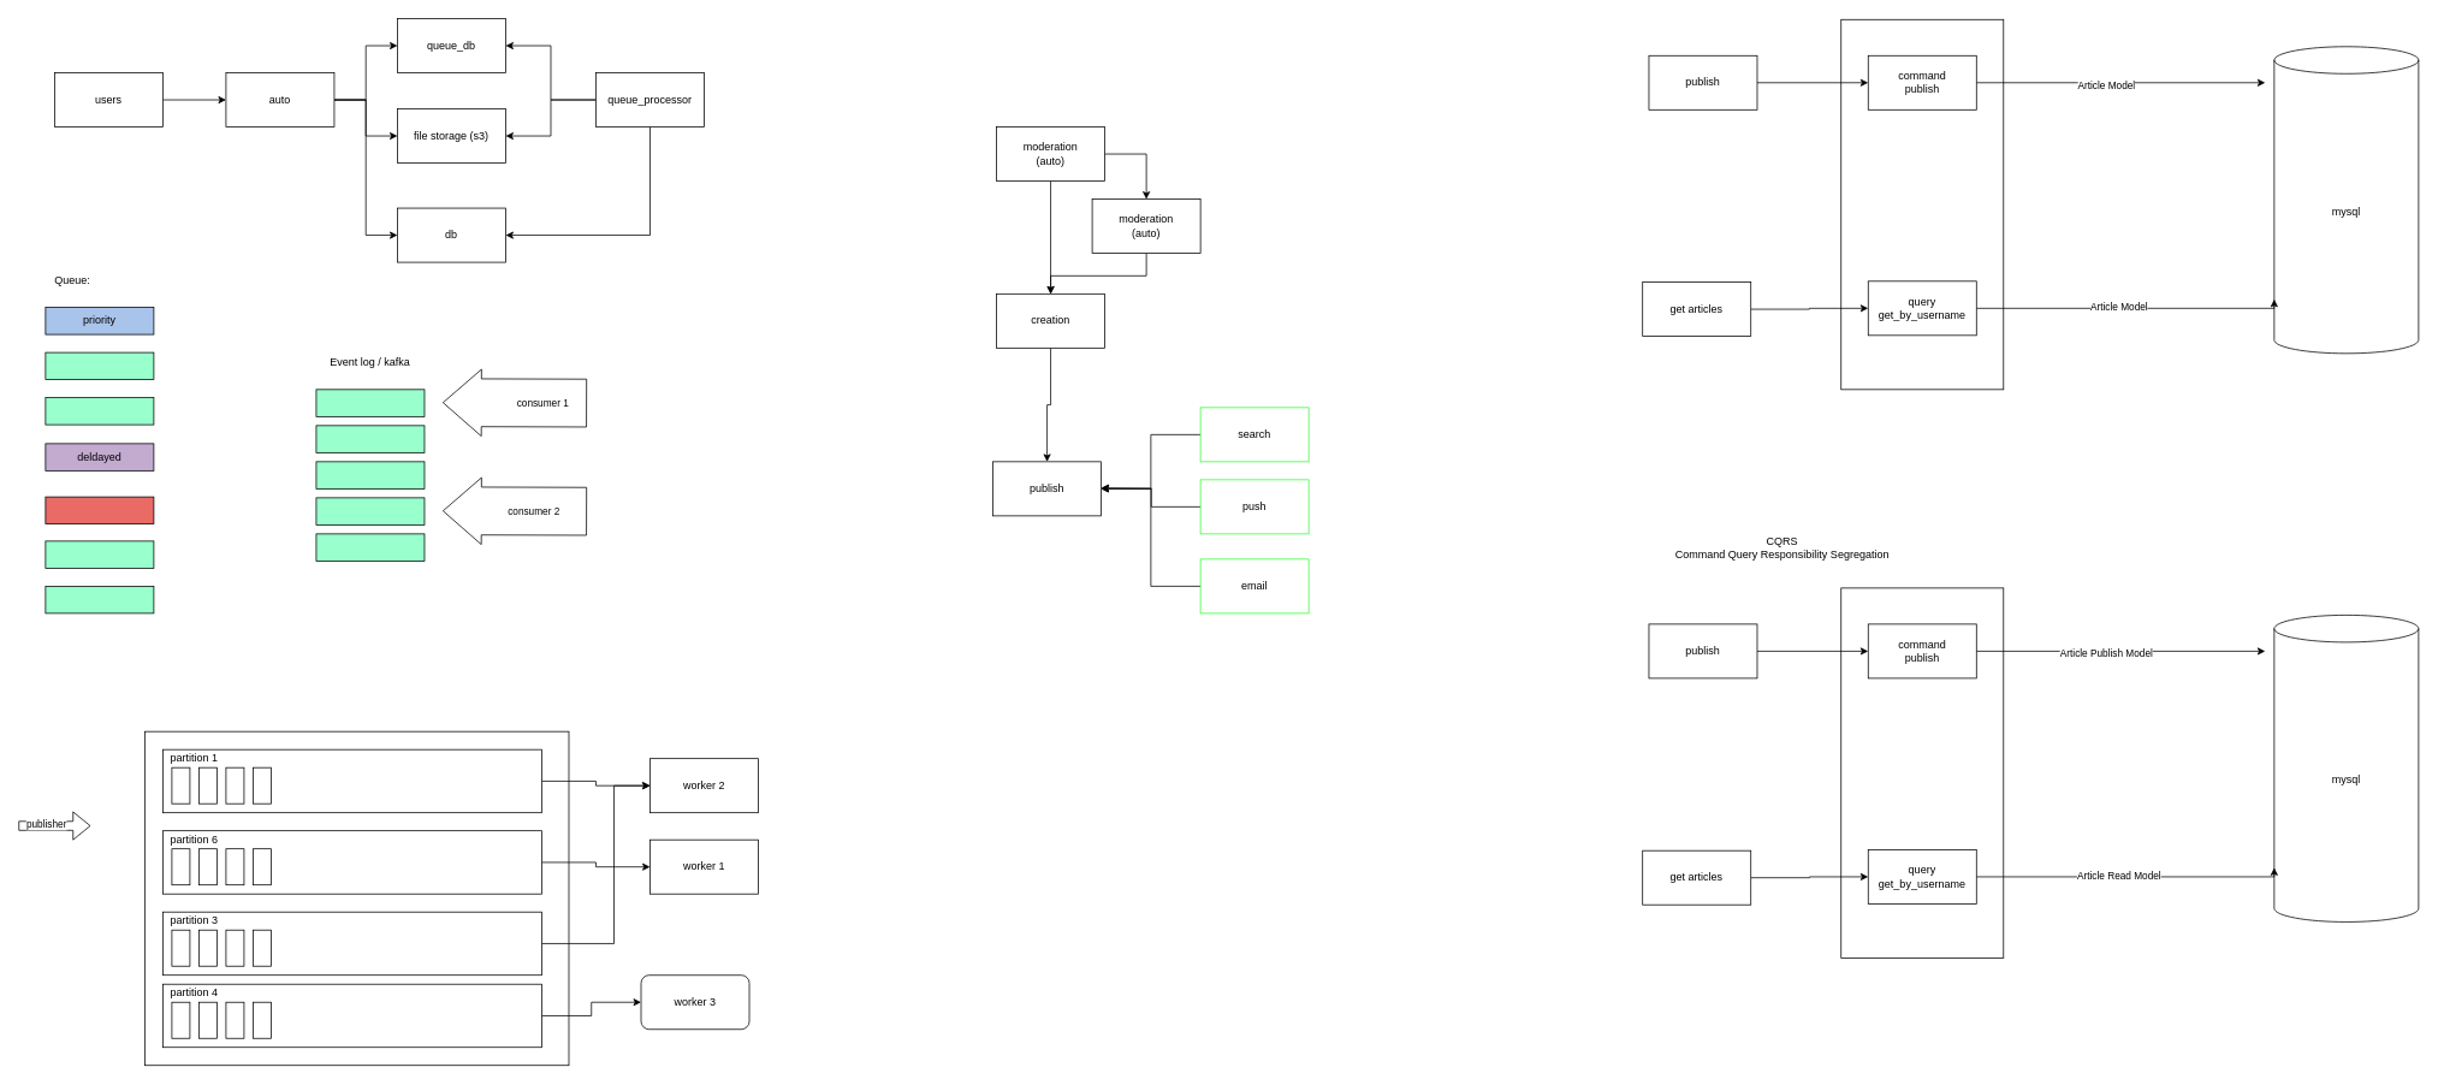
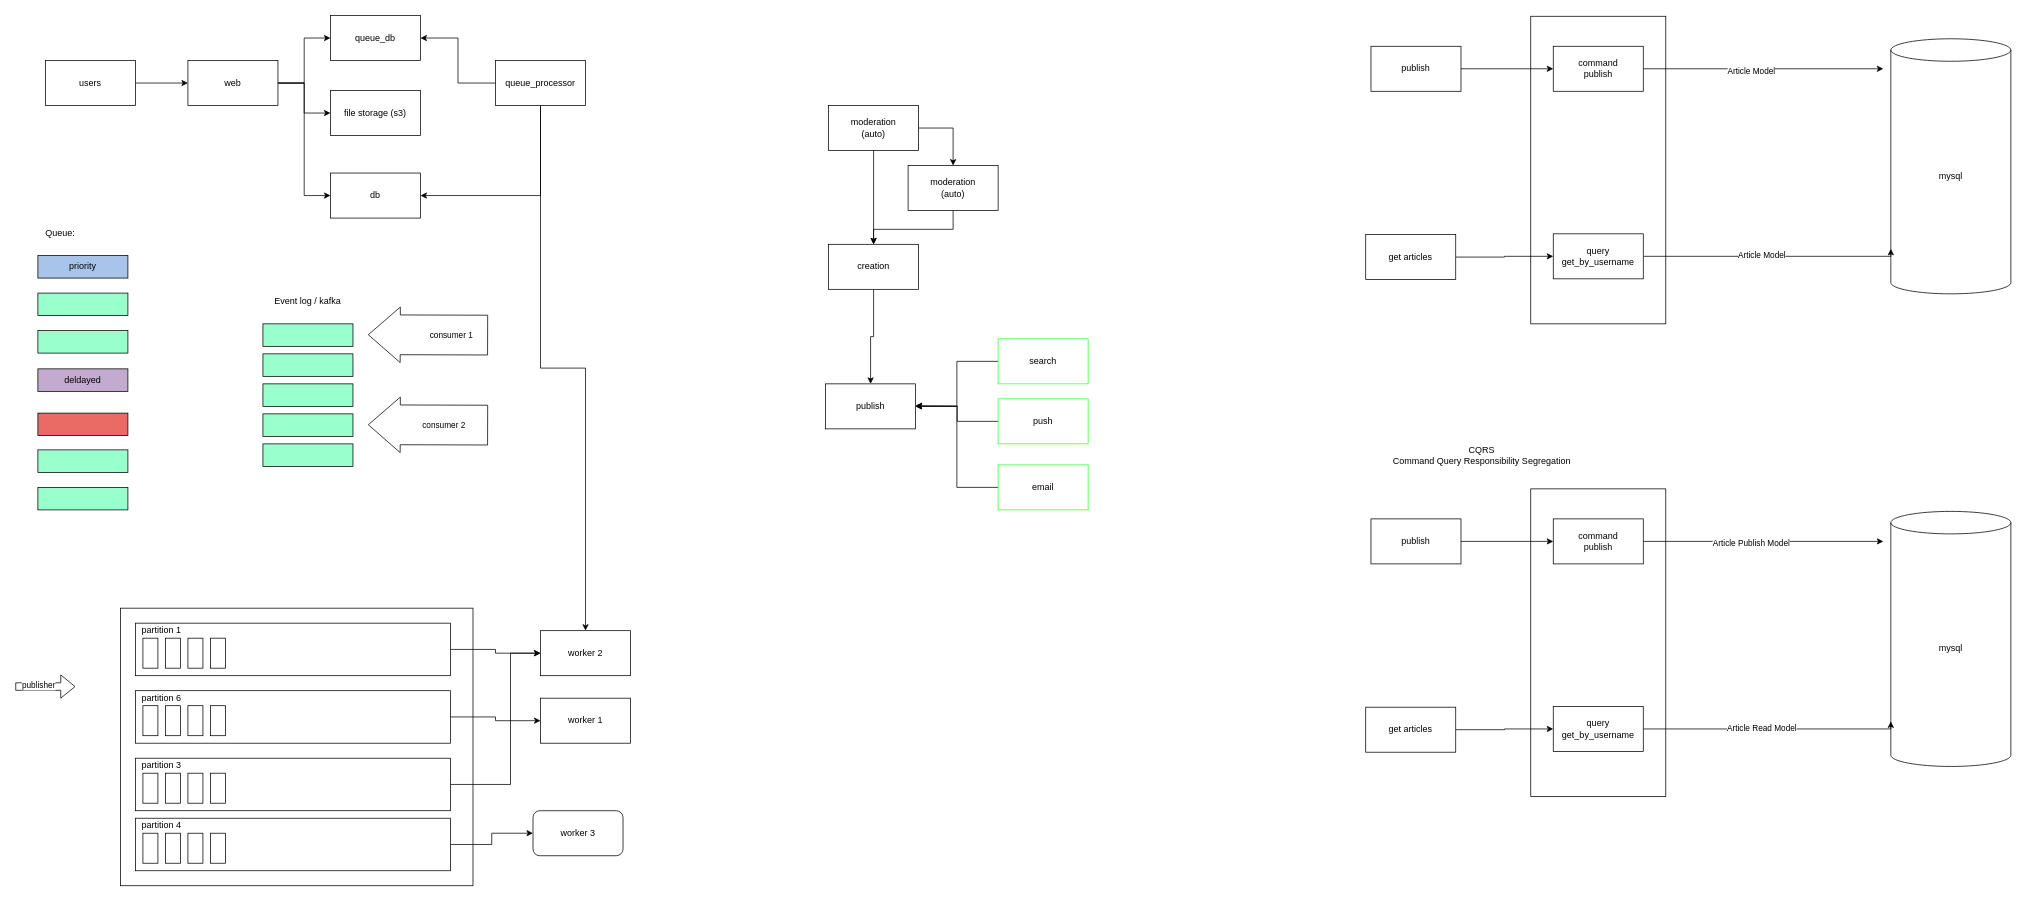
- <mxCell id="7" value="auto" style="rounded=0;whiteSpace=wrap;html=1;" vertex="1" parent="1"><mxGeometry x="250" y="80" width="120" height="60" as="geometry" /></mxCell>
+ <mxCell id="7" value="web" style="rounded=0;whiteSpace=wrap;html=1;" vertex="1" parent="1"><mxGeometry x="250" y="80" width="120" height="60" as="geometry" /></mxCell>
- <mxCell id="11" style="edgeStyle=orthogonalEdgeStyle;rounded=0;orthogonalLoop=1;jettySize=auto;html=1;entryX=1;entryY=0.5;entryDx=0;entryDy=0;" edge="1" parent="1" source="13" target="9"><mxGeometry relative="1" as="geometry" /></mxCell>
+ <mxCell id="11" style="edgeStyle=orthogonalEdgeStyle;rounded=0;orthogonalLoop=1;jettySize=auto;html=1;" edge="1" parent="1" source="13" target="64"><mxGeometry relative="1" as="geometry" /></mxCell>
